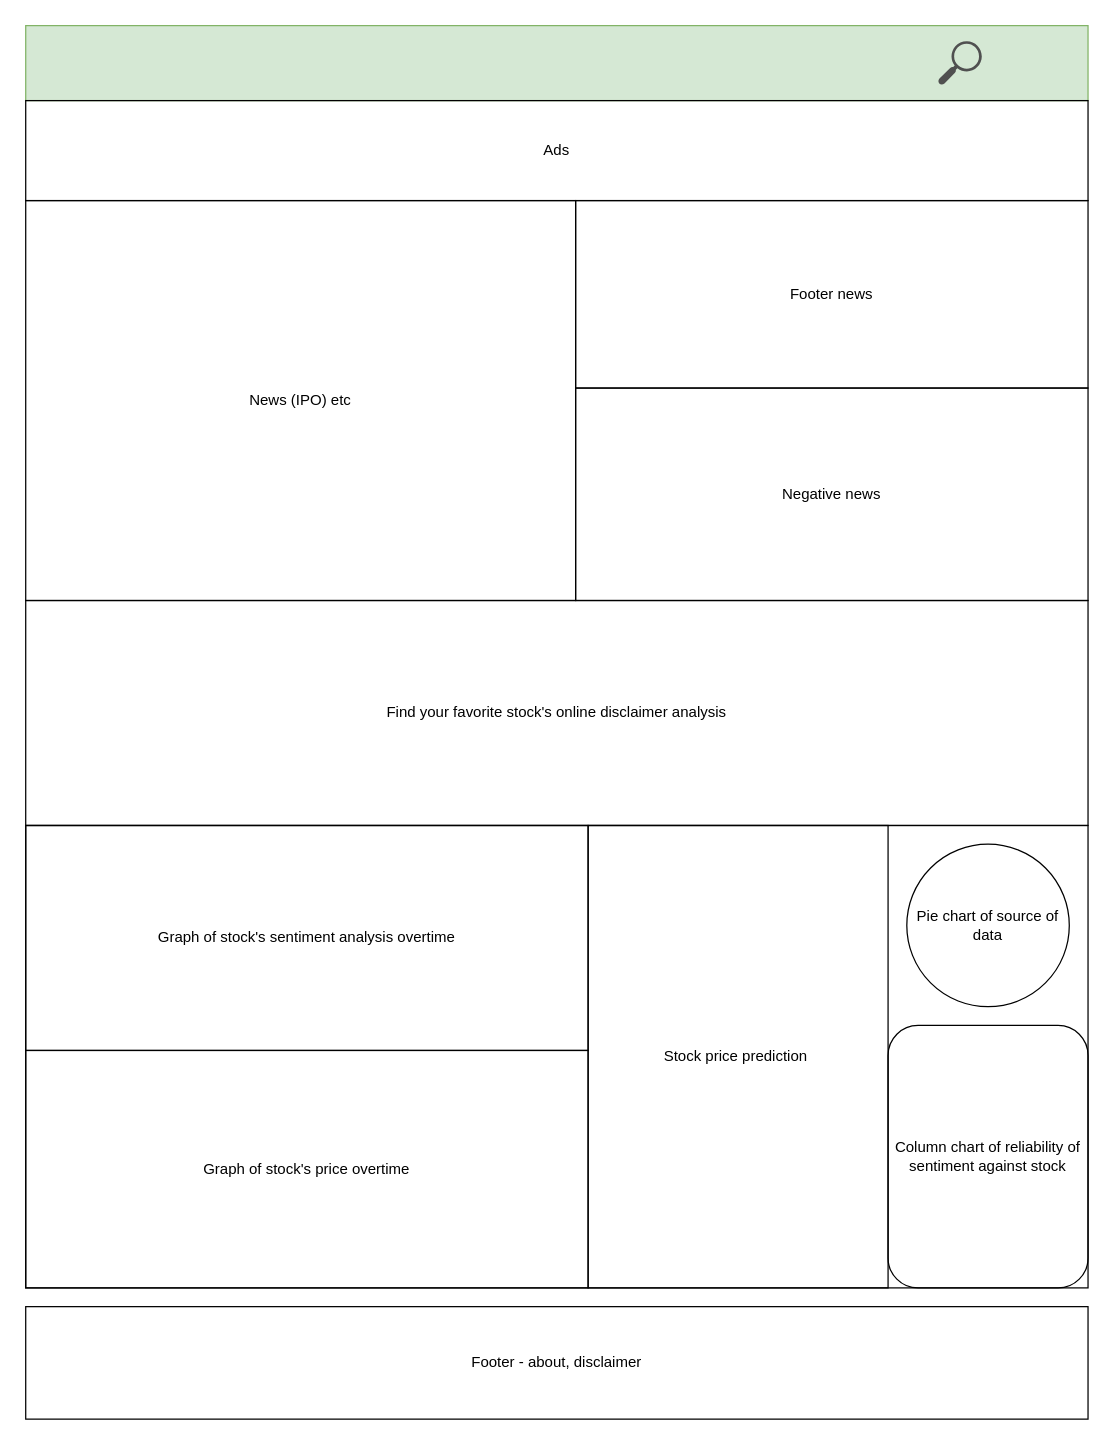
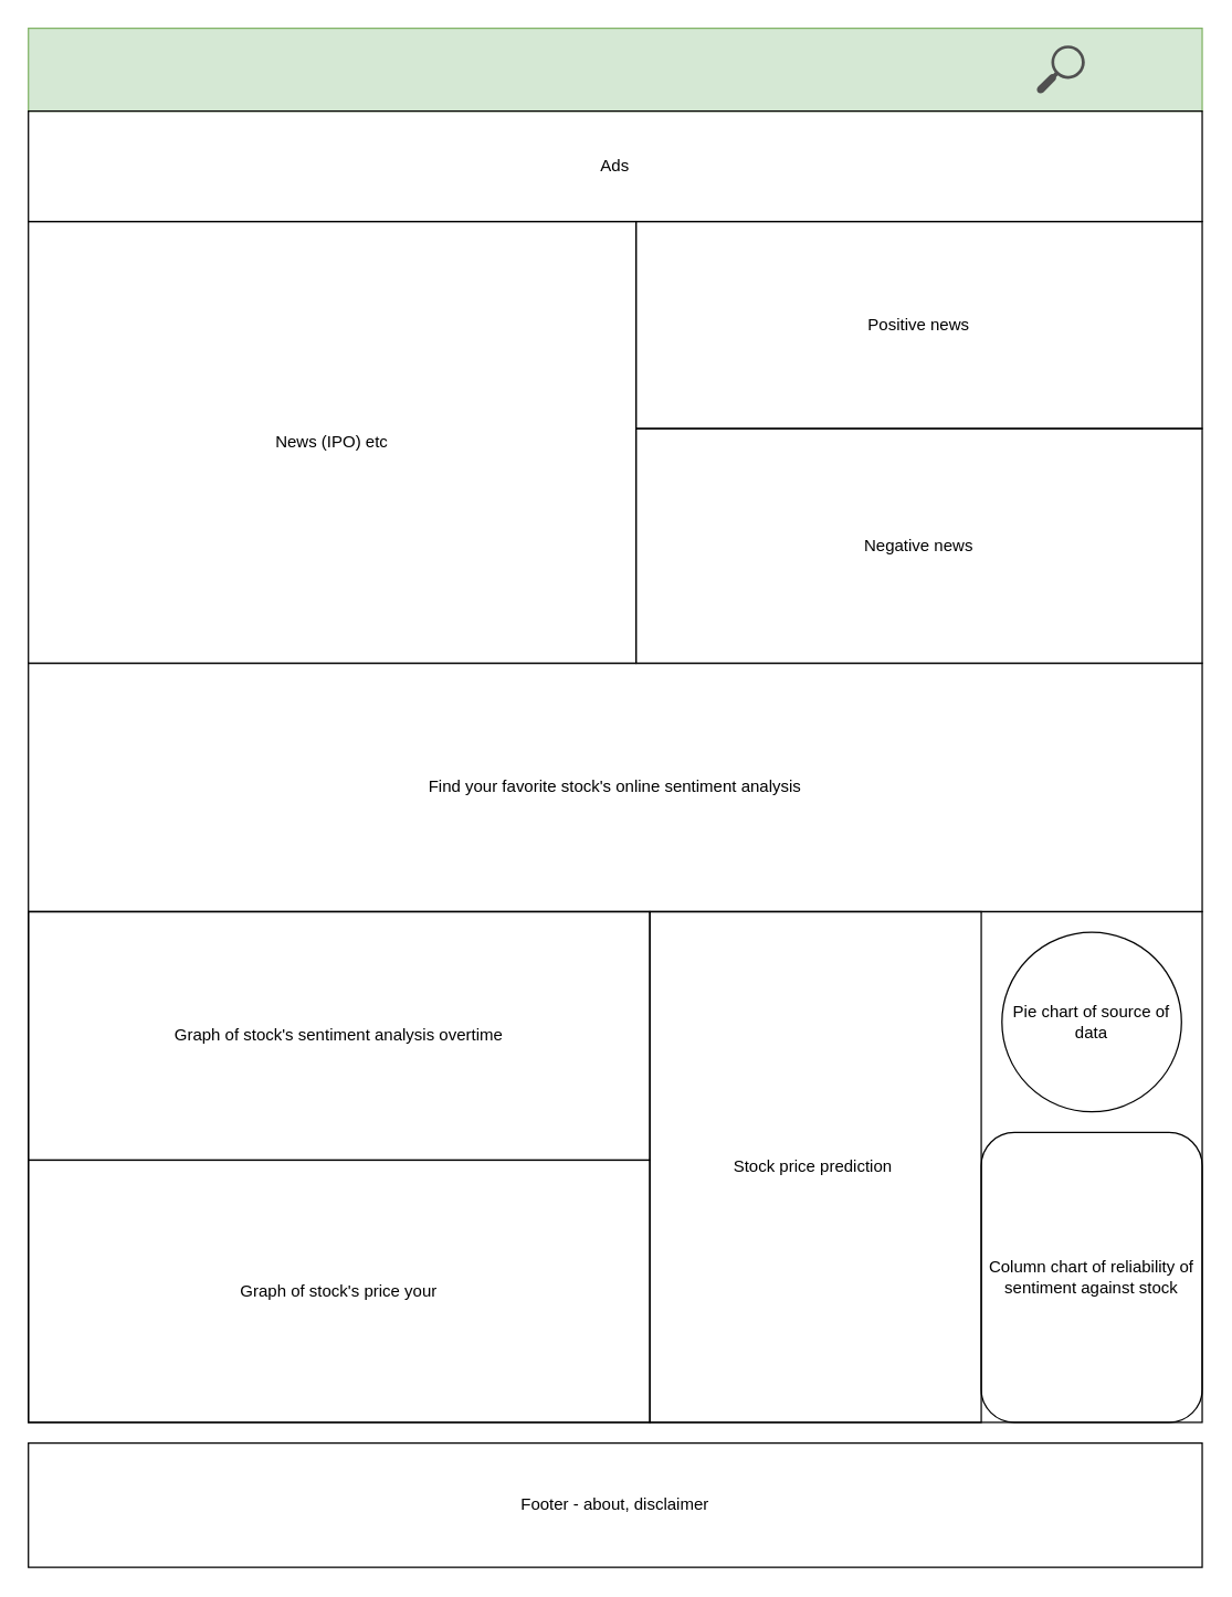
- <mxCell id="7" value="Footer news" style="rounded=0;whiteSpace=wrap;html=1;fillColor=none;" vertex="1" parent="1"><mxGeometry x="460" y="160" width="410" height="150" as="geometry" /></mxCell>
+ <mxCell id="7" value="Positive news" style="rounded=0;whiteSpace=wrap;html=1;fillColor=none;" vertex="1" parent="1"><mxGeometry x="460" y="160" width="410" height="150" as="geometry" /></mxCell>
- <mxCell id="9" value="Find your favorite stock's online disclaimer analysis" style="rounded=0;whiteSpace=wrap;html=1;fillColor=none;" vertex="1" parent="1"><mxGeometry y="480" width="850" height="180" as="geometry" x="20" /></mxCell>
+ <mxCell id="9" value="Find your favorite stock's online sentiment analysis" style="rounded=0;whiteSpace=wrap;html=1;fillColor=none;" vertex="1" parent="1"><mxGeometry y="480" width="850" height="180" as="geometry" x="20" /></mxCell>
- <mxCell id="13" value="Graph of stock's price overtime" style="rounded=0;whiteSpace=wrap;html=1;fillColor=none;" vertex="1" parent="1"><mxGeometry y="840" width="450" height="190" as="geometry" x="20" /></mxCell>
+ <mxCell id="13" value="Graph of stock's price your" style="rounded=0;whiteSpace=wrap;html=1;fillColor=none;" vertex="1" parent="1"><mxGeometry y="840" width="450" height="190" as="geometry" x="20" /></mxCell>
